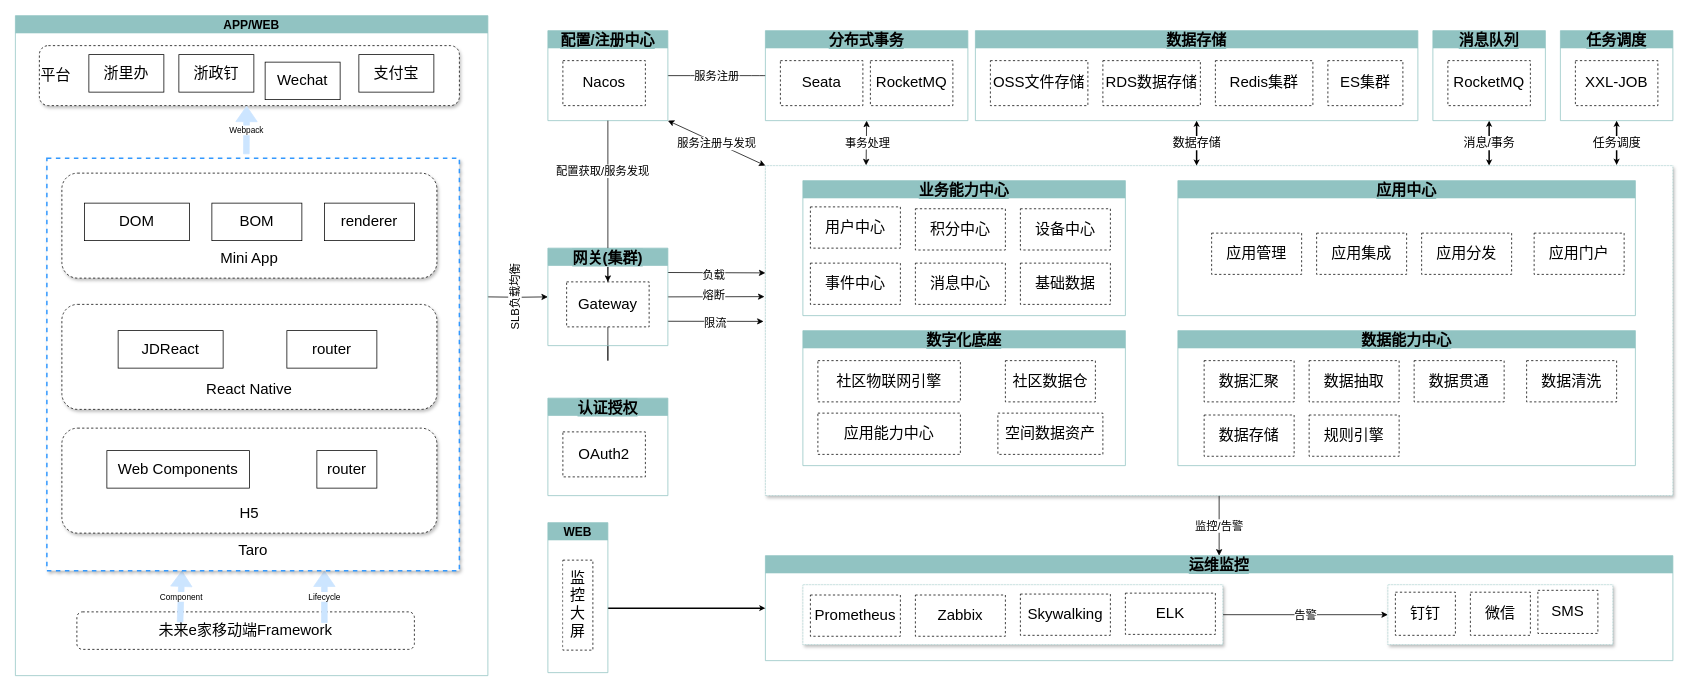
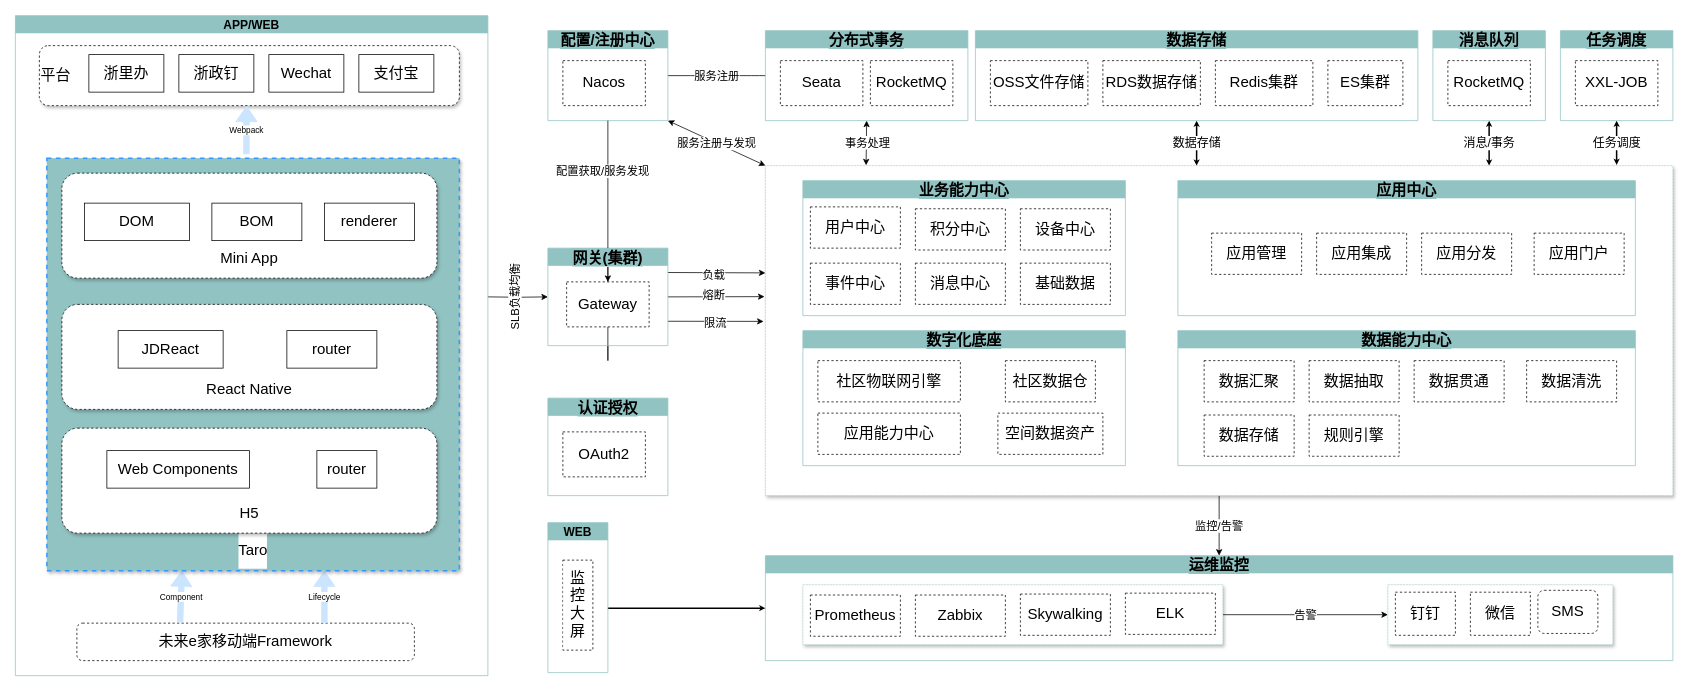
- <mxCell id="11" value="&lt;p style=&quot;line-height: 170%;&quot;&gt;&lt;span style=&quot;font-size: 20px;&quot;&gt;Wechat&lt;/span&gt;&lt;/p&gt;" style="rounded=0;whiteSpace=wrap;html=1;labelBackgroundColor=#FFFFFF;strokeWidth=1;perimeterSpacing=0;" parent="7" vertex="1"><mxGeometry x="301" y="22" width="100" height="50" as="geometry" /></mxCell>
+ <mxCell id="11" value="&lt;p style=&quot;line-height: 170%;&quot;&gt;&lt;span style=&quot;font-size: 20px;&quot;&gt;Wechat&lt;/span&gt;&lt;/p&gt;" style="rounded=0;whiteSpace=wrap;html=1;labelBackgroundColor=#FFFFFF;strokeWidth=1;perimeterSpacing=0;" parent="7" vertex="1"><mxGeometry x="306" y="12" width="100" height="50" as="geometry" /></mxCell>
- <mxCell id="18" value="&lt;p style=&quot;line-height: 170%;&quot;&gt;&lt;font style=&quot;font-size: 20px;&quot;&gt;Taro&lt;/font&gt;&lt;/p&gt;" style="rounded=0;whiteSpace=wrap;html=1;labelBackgroundColor=#FFFFFF;dashed=1;strokeWidth=2;perimeterSpacing=0;verticalAlign=bottom;shadow=1;strokeColor=#3399FF;" parent="17" vertex="1"><mxGeometry width="550" height="550" as="geometry" /></mxCell>
+ <mxCell id="18" value="&lt;p style=&quot;line-height: 170%;&quot;&gt;&lt;font style=&quot;font-size: 20px;&quot;&gt;Taro&lt;/font&gt;&lt;/p&gt;" style="rounded=0;whiteSpace=wrap;html=1;labelBackgroundColor=#FFFFFF;dashed=1;strokeWidth=2;perimeterSpacing=0;verticalAlign=bottom;shadow=1;strokeColor=#3399FF;fillColor=#91c3c2;" parent="17" vertex="1"><mxGeometry width="550" height="550" as="geometry" /></mxCell>
- <mxCell id="88" value="&lt;p style=&quot;line-height: 170%;&quot;&gt;&lt;span style=&quot;font-size: 20px;&quot;&gt;SMS&lt;/span&gt;&lt;/p&gt;" style="rounded=0;whiteSpace=wrap;html=1;labelBackgroundColor=#FFFFFF;dashed=1;strokeWidth=1;perimeterSpacing=0;" parent="84" vertex="1"><mxGeometry x="200" y="7.5" width="80" height="57.5" as="geometry" /></mxCell>
+ <mxCell id="88" value="&lt;p style=&quot;line-height: 170%;&quot;&gt;&lt;span style=&quot;font-size: 20px;&quot;&gt;SMS&lt;/span&gt;&lt;/p&gt;" style="whiteSpace=wrap;html=1;labelBackgroundColor=#FFFFFF;dashed=1;strokeWidth=1;perimeterSpacing=0;rounded=1;" parent="84" vertex="1"><mxGeometry x="200" y="7.5" width="80" height="57.5" as="geometry" /></mxCell>
- <mxCell id="14" value="&lt;p style=&quot;line-height: 170%;&quot;&gt;&lt;span style=&quot;font-size: 20px;&quot;&gt;未来e家移动端Framework&lt;/span&gt;&lt;/p&gt;" style="rounded=1;whiteSpace=wrap;html=1;labelBackgroundColor=#FFFFFF;dashed=1;strokeWidth=1;perimeterSpacing=0;" parent="13" vertex="1"><mxGeometry x="40" y="605" width="450" height="50" as="geometry" /></mxCell>
+ <mxCell id="14" value="&lt;p style=&quot;line-height: 170%;&quot;&gt;&lt;span style=&quot;font-size: 20px;&quot;&gt;未来e家移动端Framework&lt;/span&gt;&lt;/p&gt;" style="rounded=1;whiteSpace=wrap;html=1;labelBackgroundColor=#FFFFFF;dashed=1;strokeWidth=1;perimeterSpacing=0;" parent="13" vertex="1"><mxGeometry x="40" y="620" width="450" height="50" as="geometry" /></mxCell>
